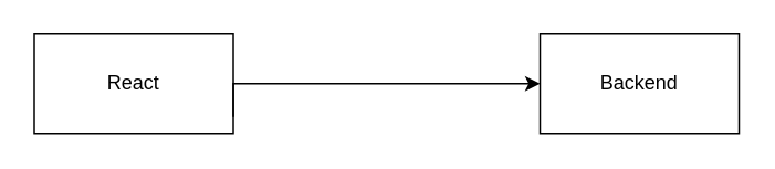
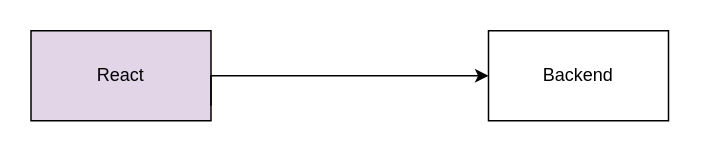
- <mxCell id="2" value="React" style="rounded=0;whiteSpace=wrap;html=1;" vertex="1" parent="1"><mxGeometry x="20" y="20" width="120" height="60" as="geometry" /></mxCell>
+ <mxCell id="2" value="React" style="rounded=0;whiteSpace=wrap;html=1;fillColor=#e1d5e7;" vertex="1" parent="1"><mxGeometry x="20" y="20" width="120" height="60" as="geometry" /></mxCell>
